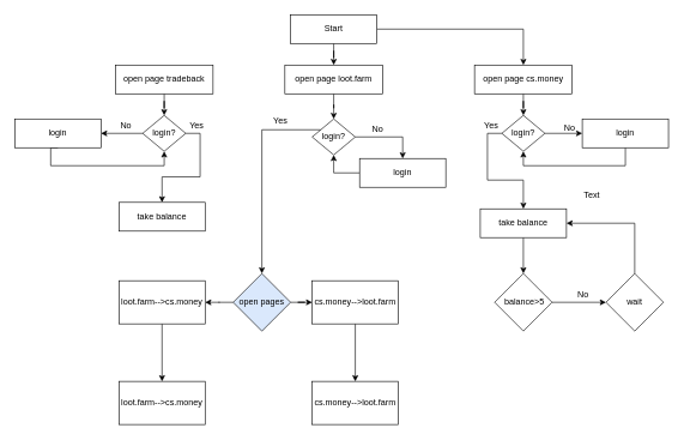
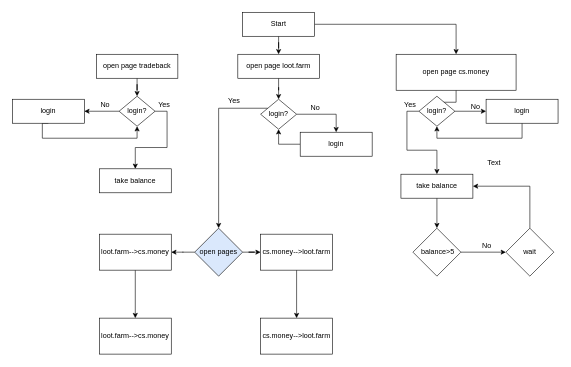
- <mxCell id="10" value="open page cs.money" style="rounded=0;whiteSpace=wrap;html=1;" parent="1" vertex="1"><mxGeometry x="660" y="90" width="136" height="40" as="geometry" /></mxCell>
+ <mxCell id="10" value="open page cs.money" style="rounded=0;whiteSpace=wrap;html=1;" parent="1" vertex="1"><mxGeometry x="660" y="90" width="200" height="60" as="geometry" /></mxCell>
